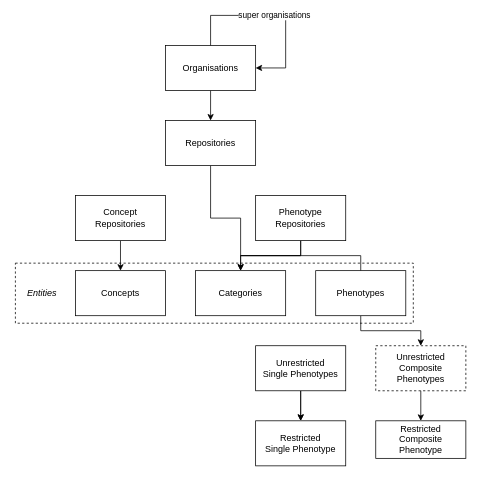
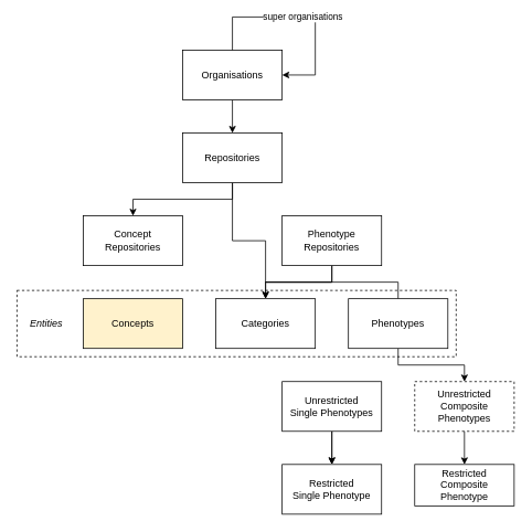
+ <mxCell id="7" style="edgeStyle=orthogonalEdgeStyle;html=1;strokeColor=default;rounded=0;" parent="1" source="8" target="23" edge="1"><mxGeometry relative="1" as="geometry" /></mxCell>
- <mxCell id="22" style="edgeStyle=orthogonalEdgeStyle;rounded=0;html=1;strokeColor=default;" parent="1" source="23" target="24" edge="1"><mxGeometry relative="1" as="geometry" /></mxCell>
- <mxCell id="24" value="Concepts" style="whiteSpace=wrap;html=1;rounded=0;" parent="1" vertex="1"><mxGeometry x="100" y="360" width="120" height="60" as="geometry" /></mxCell>
+ <mxCell id="24" value="Concepts" style="whiteSpace=wrap;html=1;rounded=0;fillColor=#fff2cc;" parent="1" vertex="1"><mxGeometry x="100" y="360" width="120" height="60" as="geometry" /></mxCell>
